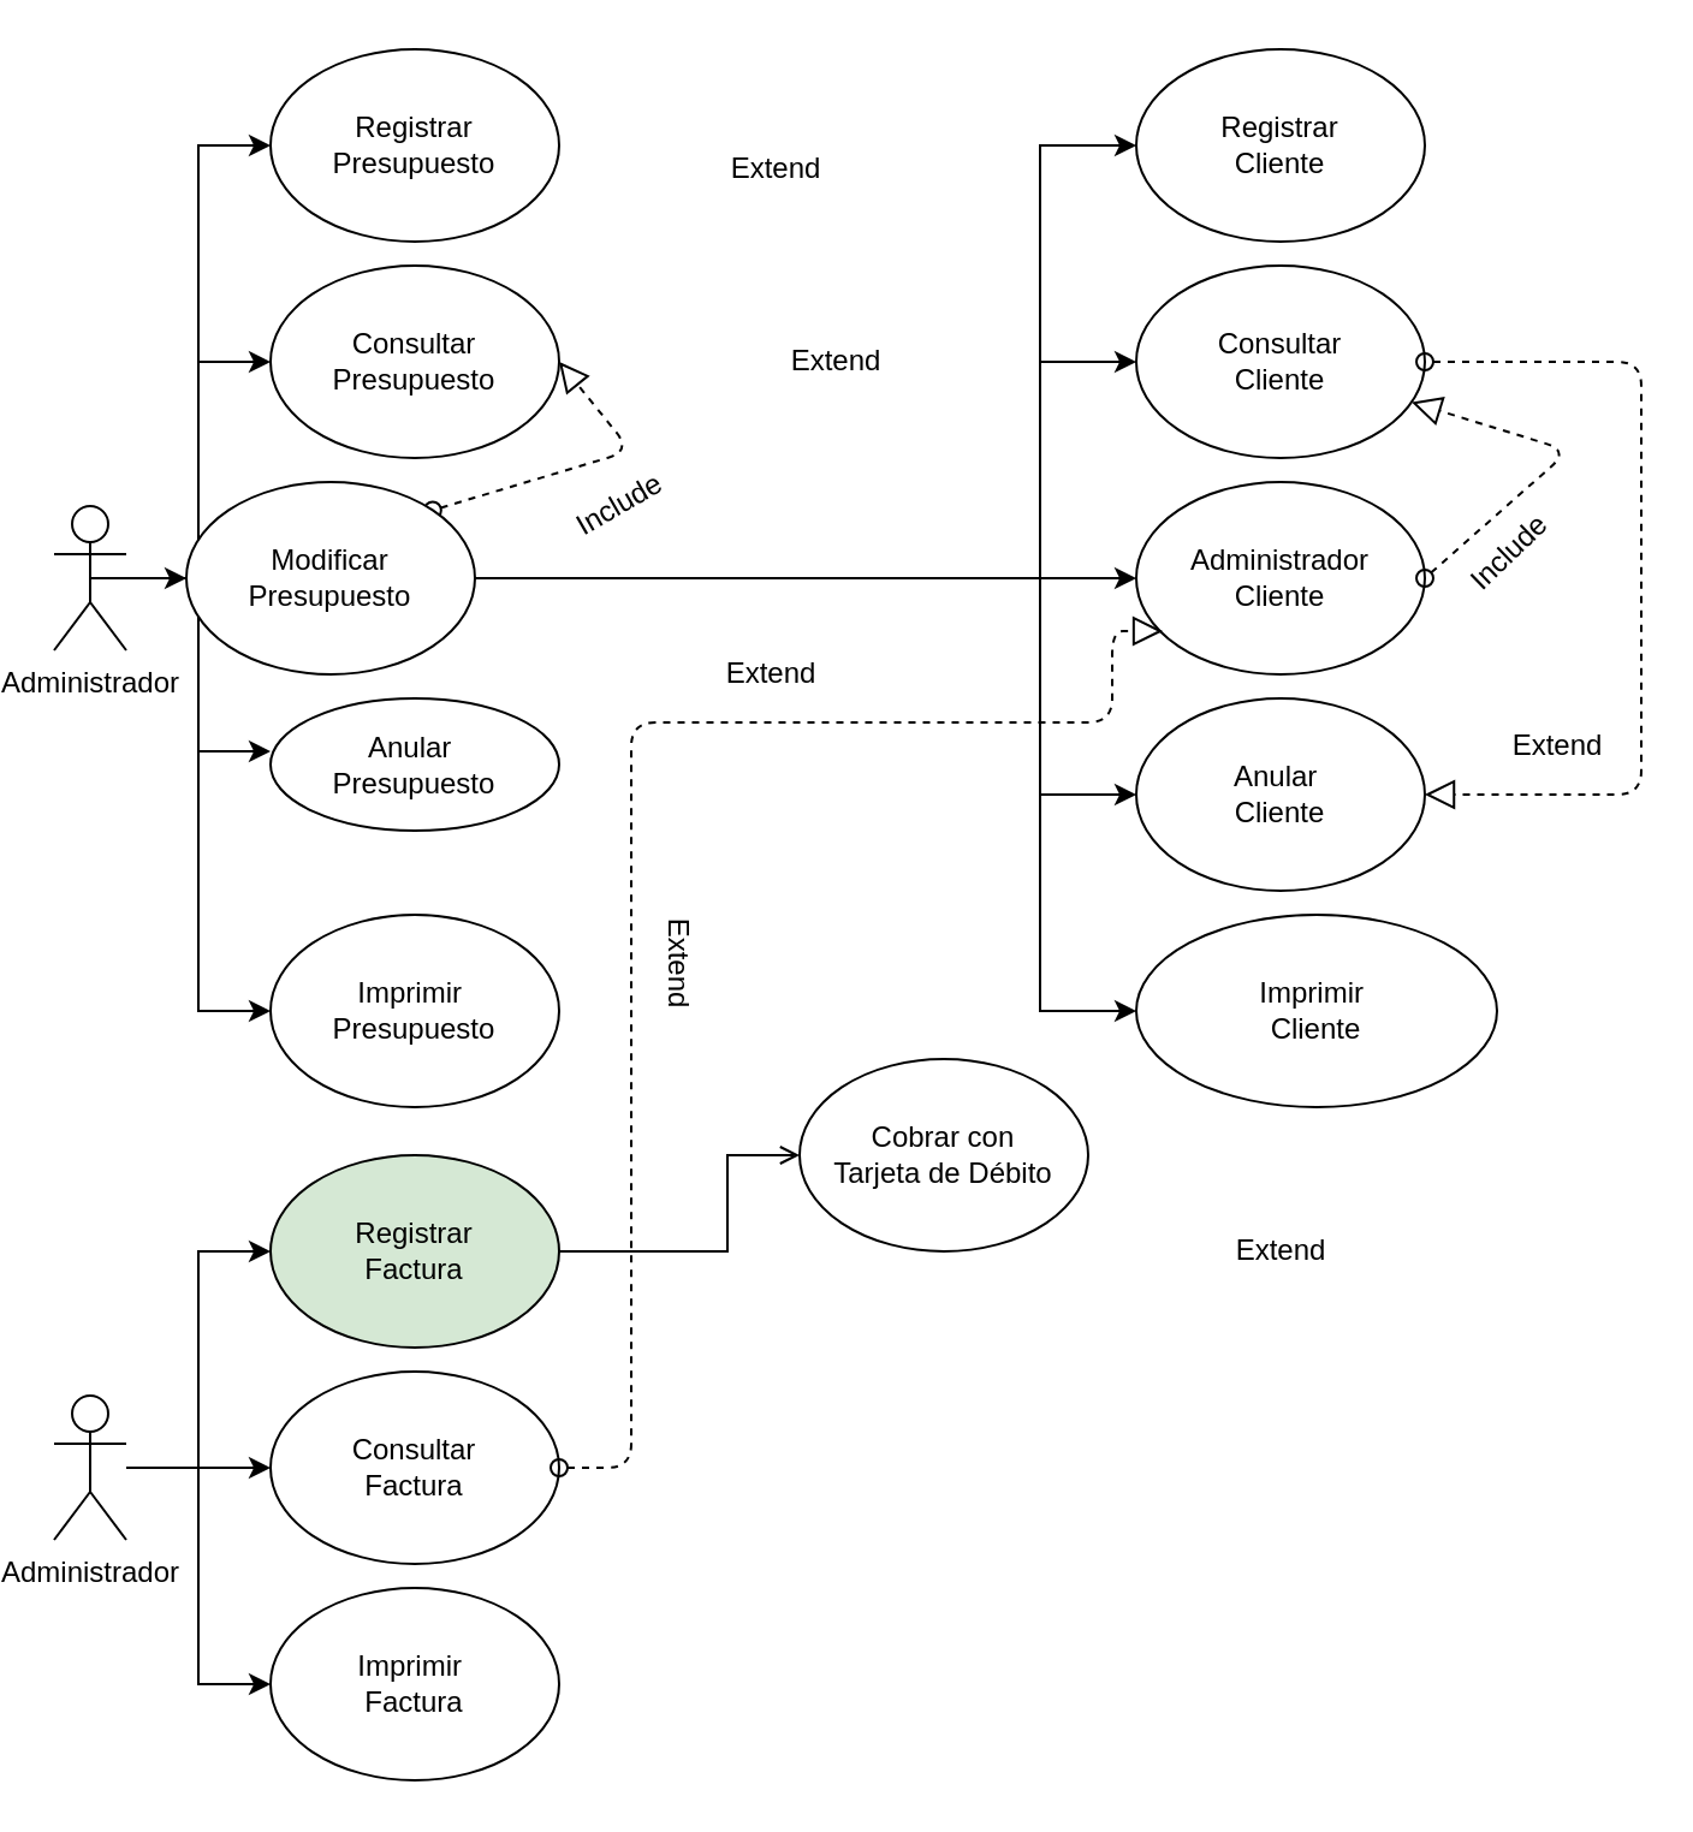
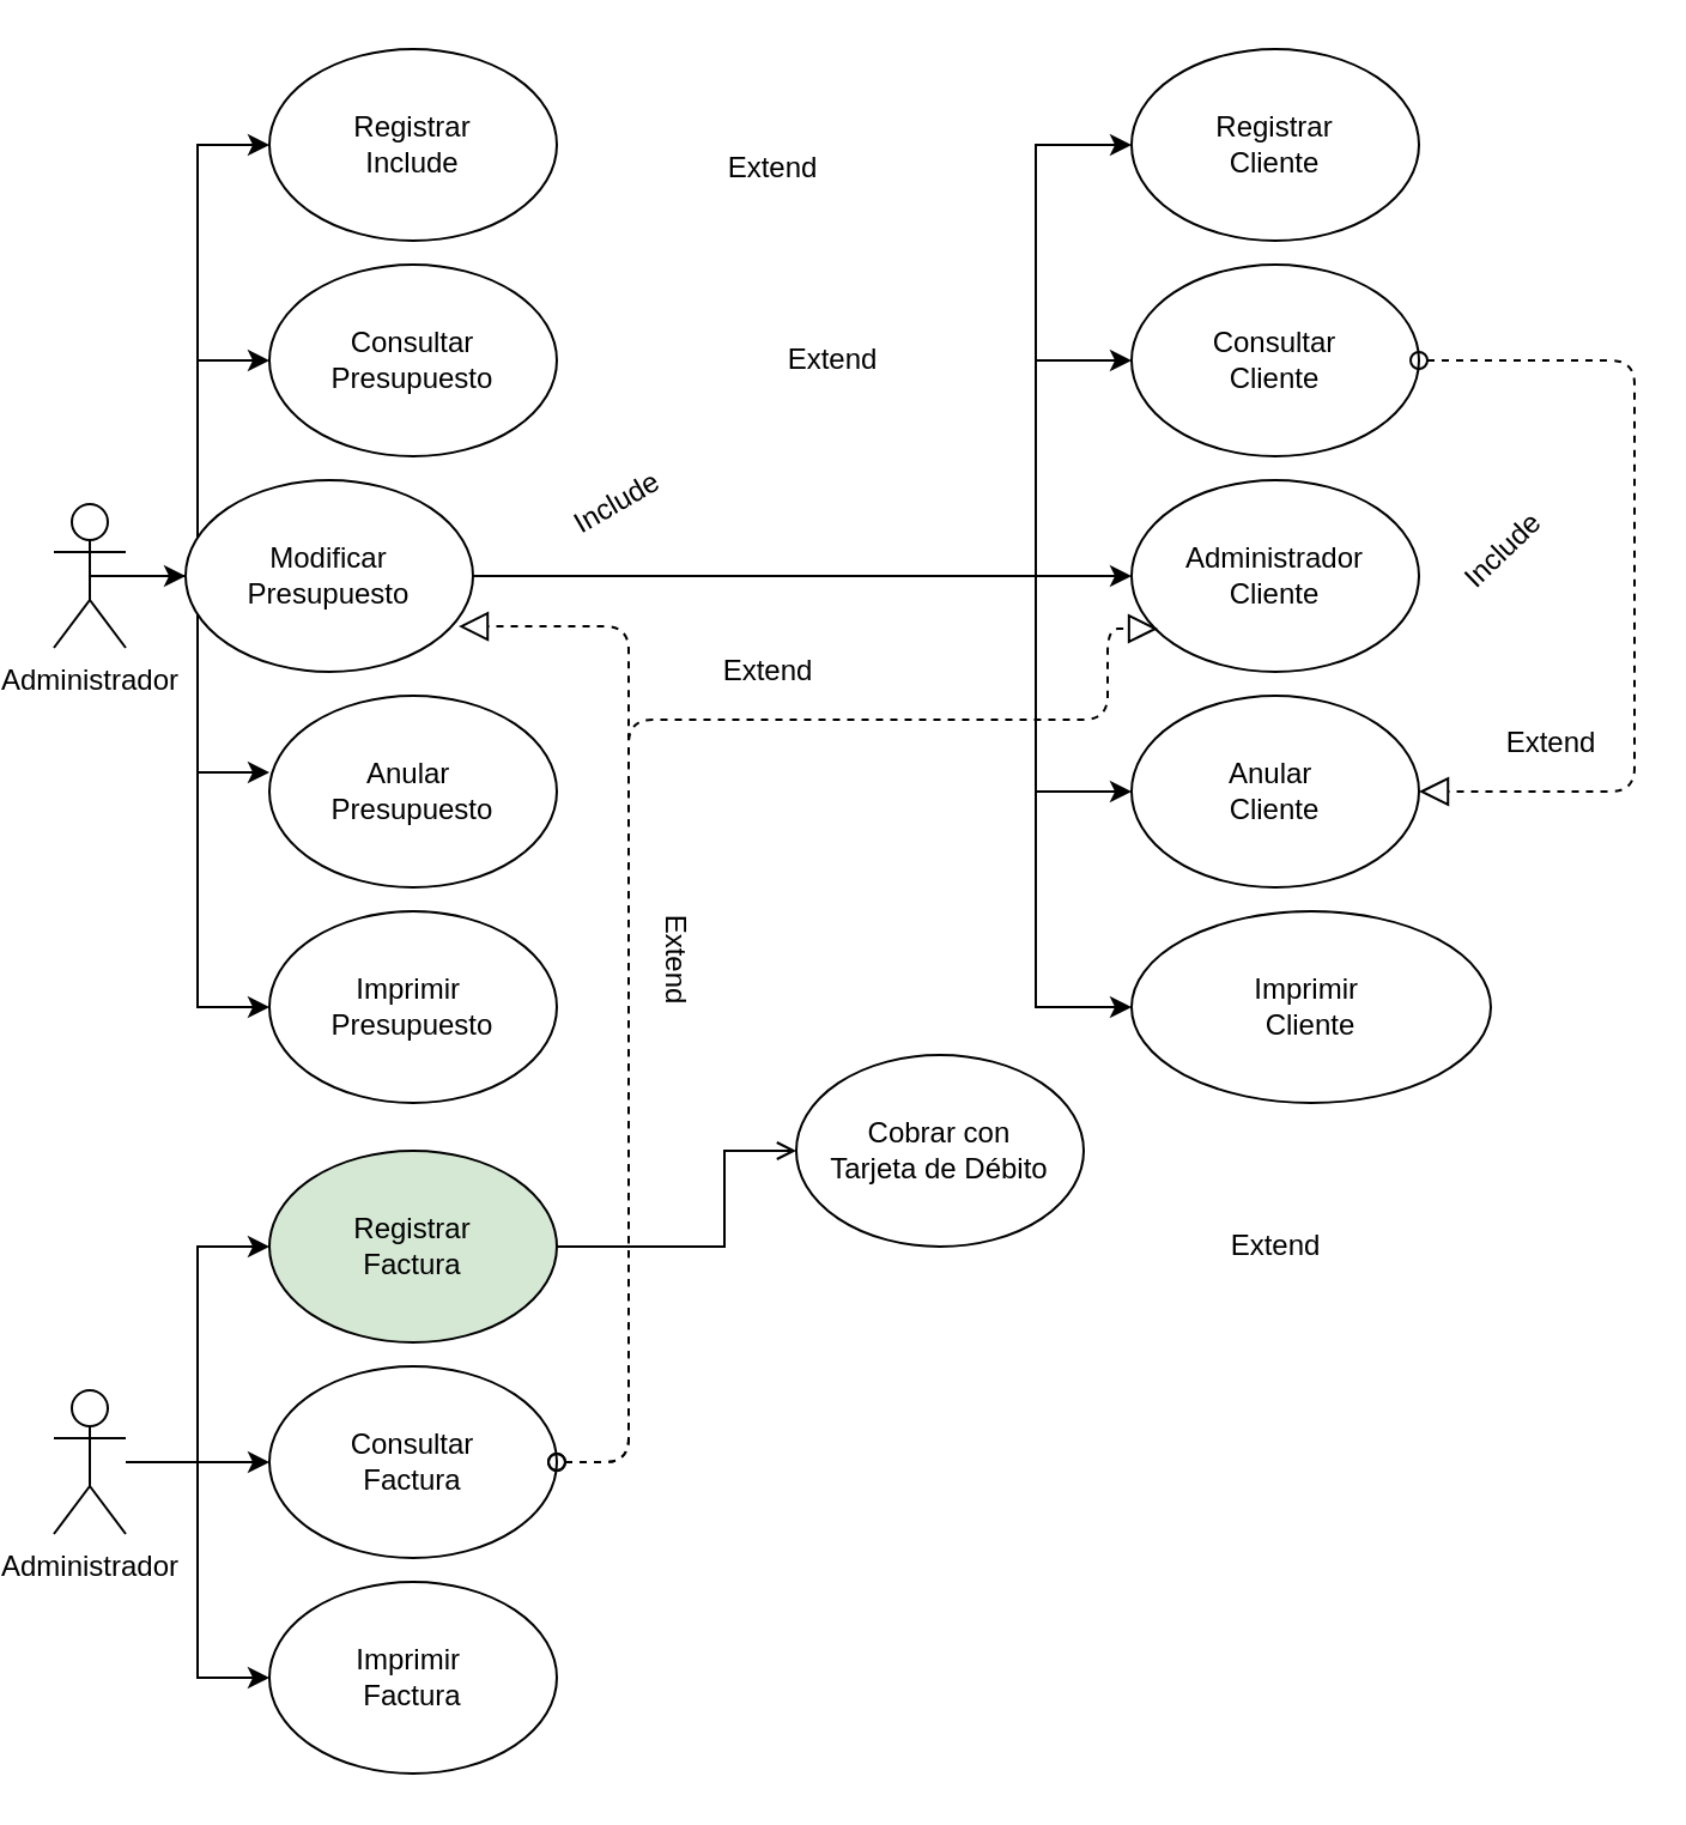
- <mxCell id="2" value="Registrar&lt;br&gt;Presupuesto" style="ellipse;whiteSpace=wrap;html=1;" vertex="1" parent="1"><mxGeometry x="110" y="20" width="120" height="80" as="geometry" /></mxCell>
+ <mxCell id="2" value="Registrar&lt;br&gt;Include" style="ellipse;whiteSpace=wrap;html=1;" vertex="1" parent="1"><mxGeometry x="110" y="20" width="120" height="80" as="geometry" /></mxCell>
- <mxCell id="42" value="" style="startArrow=oval;startFill=0;startSize=7;endArrow=block;endFill=0;endSize=10;dashed=1;html=1;exitX=1;exitY=0;exitDx=0;exitDy=0;entryX=1;entryY=0.5;entryDx=0;entryDy=0;" edge="1" parent="1" source="44" target="3"><mxGeometry width="100" relative="1" as="geometry"><mxPoint x="283" y="240" as="sourcePoint" /><mxPoint x="277.594" y="166.592" as="targetPoint" /><Array as="points"><mxPoint x="260" y="187" /></Array></mxGeometry></mxCell>
- <mxCell id="34" value="" style="startArrow=oval;startFill=0;startSize=7;endArrow=block;endFill=0;endSize=10;dashed=1;html=1;exitX=1;exitY=0.5;exitDx=0;exitDy=0;" edge="1" parent="1" source="9" target="7"><mxGeometry width="100" relative="1" as="geometry"><mxPoint x="730" y="320" as="sourcePoint" /><mxPoint x="975.225" y="393.675" as="targetPoint" /><Array as="points"><mxPoint x="650" y="187" /></Array></mxGeometry></mxCell>
+ <mxCell id="31" value="" style="startArrow=oval;startFill=0;startSize=7;endArrow=block;endFill=0;endSize=10;dashed=1;html=1;exitX=1;exitY=0.5;exitDx=0;exitDy=0;edgeStyle=orthogonalEdgeStyle;entryX=0.95;entryY=0.763;entryDx=0;entryDy=0;entryPerimeter=0;" edge="1" parent="1" source="13" target="44"><mxGeometry width="100" relative="1" as="geometry"><mxPoint x="244" y="640" as="sourcePoint" /><mxPoint x="310" y="220" as="targetPoint" /><Array as="points"><mxPoint x="260" y="610" /><mxPoint x="260" y="261" /></Array></mxGeometry></mxCell>
- <mxCell id="5" value="Anular&amp;nbsp;&lt;br&gt;Presupuesto" style="ellipse;whiteSpace=wrap;html=1;" vertex="1" parent="1"><mxGeometry x="110" y="290" width="120" height="55" as="geometry" /></mxCell>
+ <mxCell id="5" value="Anular&amp;nbsp;&lt;br&gt;Presupuesto" style="ellipse;whiteSpace=wrap;html=1;" vertex="1" parent="1"><mxGeometry x="110" y="290" width="120" height="80" as="geometry" /></mxCell>
